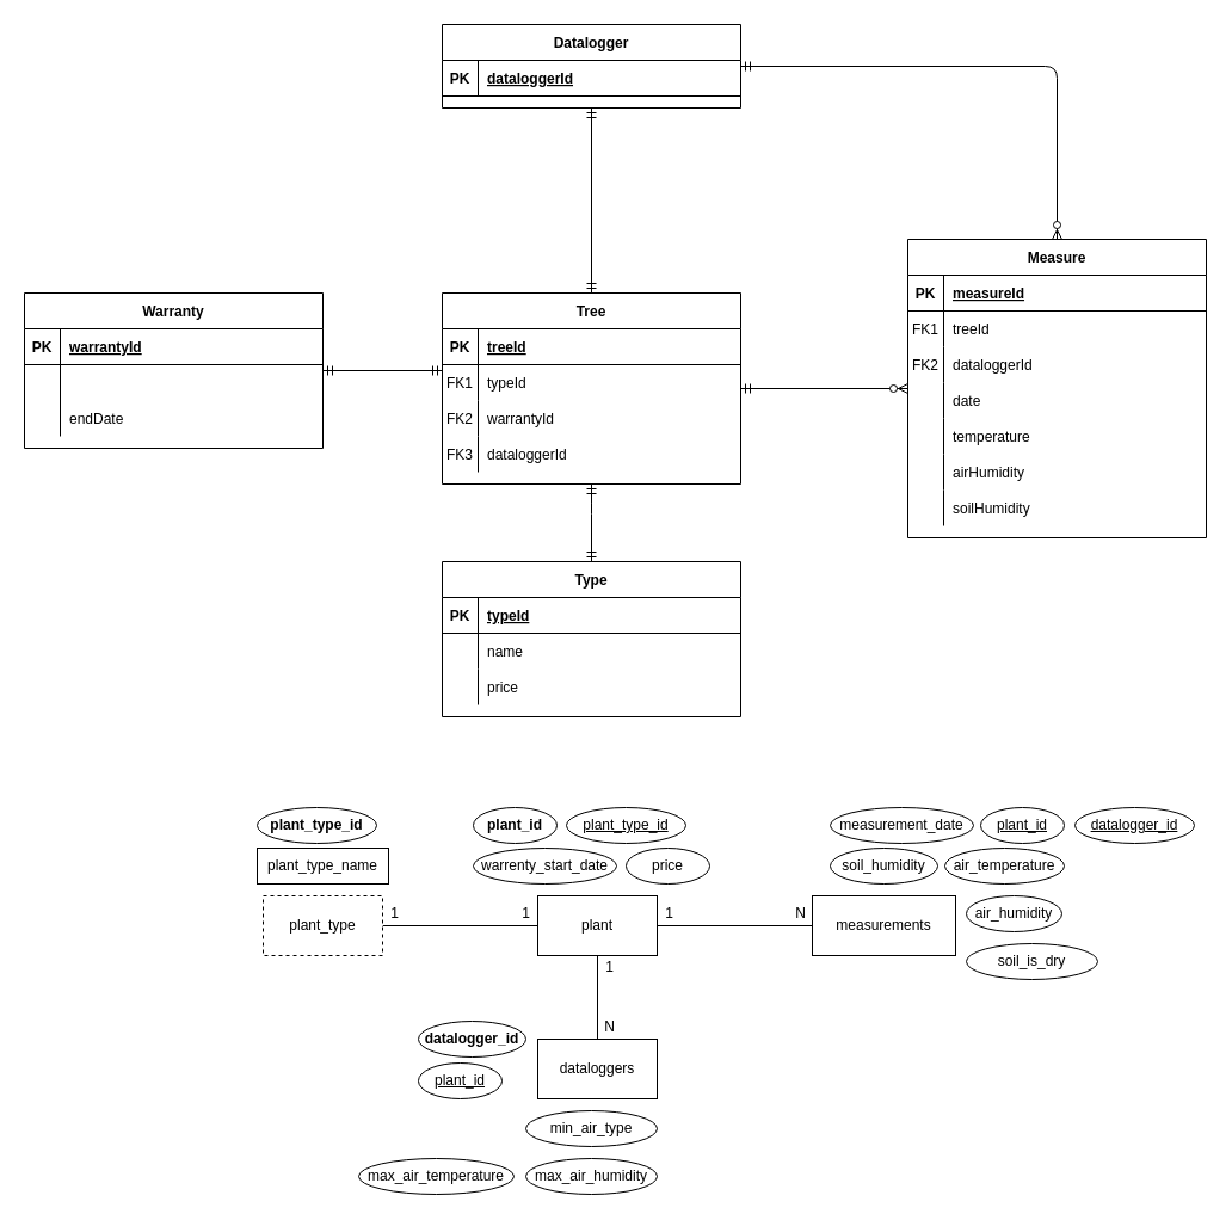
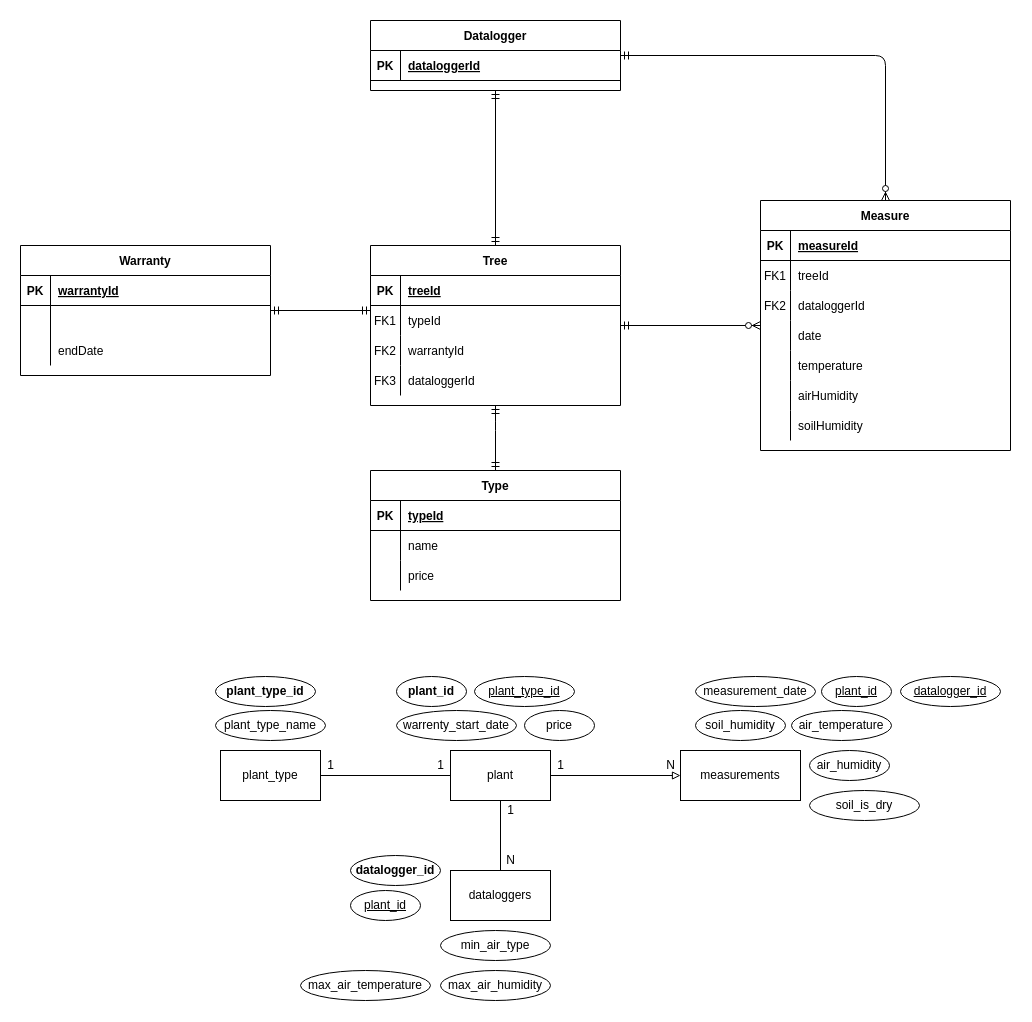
- <mxCell id="84" value="plant_type_name" style="whiteSpace=wrap;html=1;fontStyle=0;rounded=0;" parent="1" vertex="1"><mxGeometry x="215" y="710" width="110" height="30" as="geometry" /></mxCell>
+ <mxCell id="84" value="plant_type_name" style="ellipse;whiteSpace=wrap;html=1;fontStyle=0" parent="1" vertex="1"><mxGeometry x="215" y="710" width="110" height="30" as="geometry" /></mxCell>
- <mxCell id="86" value="plant_type" style="whiteSpace=wrap;html=1;dashed=1;" parent="1" vertex="1"><mxGeometry x="220" y="750" width="100" height="50" as="geometry" /></mxCell>
+ <mxCell id="86" value="plant_type" style="whiteSpace=wrap;html=1;" parent="1" vertex="1"><mxGeometry x="220" y="750" width="100" height="50" as="geometry" /></mxCell>
- <mxCell id="65" value="&lt;br&gt;&lt;br&gt;&lt;br&gt;&lt;br&gt;&lt;br&gt;&lt;br&gt;&lt;br&gt;&lt;br&gt;&lt;br&gt;&lt;br&gt;&lt;br&gt;&lt;br&gt;&lt;br&gt;&lt;br&gt;&lt;br&gt;&lt;br&gt;" style="edgeStyle=orthogonalEdgeStyle;rounded=0;orthogonalLoop=1;jettySize=auto;html=1;entryX=0;entryY=0.5;entryDx=0;entryDy=0;endArrow=none;endFill=0;" parent="1" source="67" target="68" edge="1"><mxGeometry relative="1" as="geometry" /></mxCell>
+ <mxCell id="65" value="&lt;br&gt;&lt;br&gt;&lt;br&gt;&lt;br&gt;&lt;br&gt;&lt;br&gt;&lt;br&gt;&lt;br&gt;&lt;br&gt;&lt;br&gt;&lt;br&gt;&lt;br&gt;&lt;br&gt;&lt;br&gt;&lt;br&gt;&lt;br&gt;" style="edgeStyle=orthogonalEdgeStyle;rounded=0;orthogonalLoop=1;jettySize=auto;html=1;entryX=0;entryY=0.5;entryDx=0;entryDy=0;endArrow=block;endFill=0;" parent="1" source="67" target="68" edge="1"><mxGeometry relative="1" as="geometry" /></mxCell>
